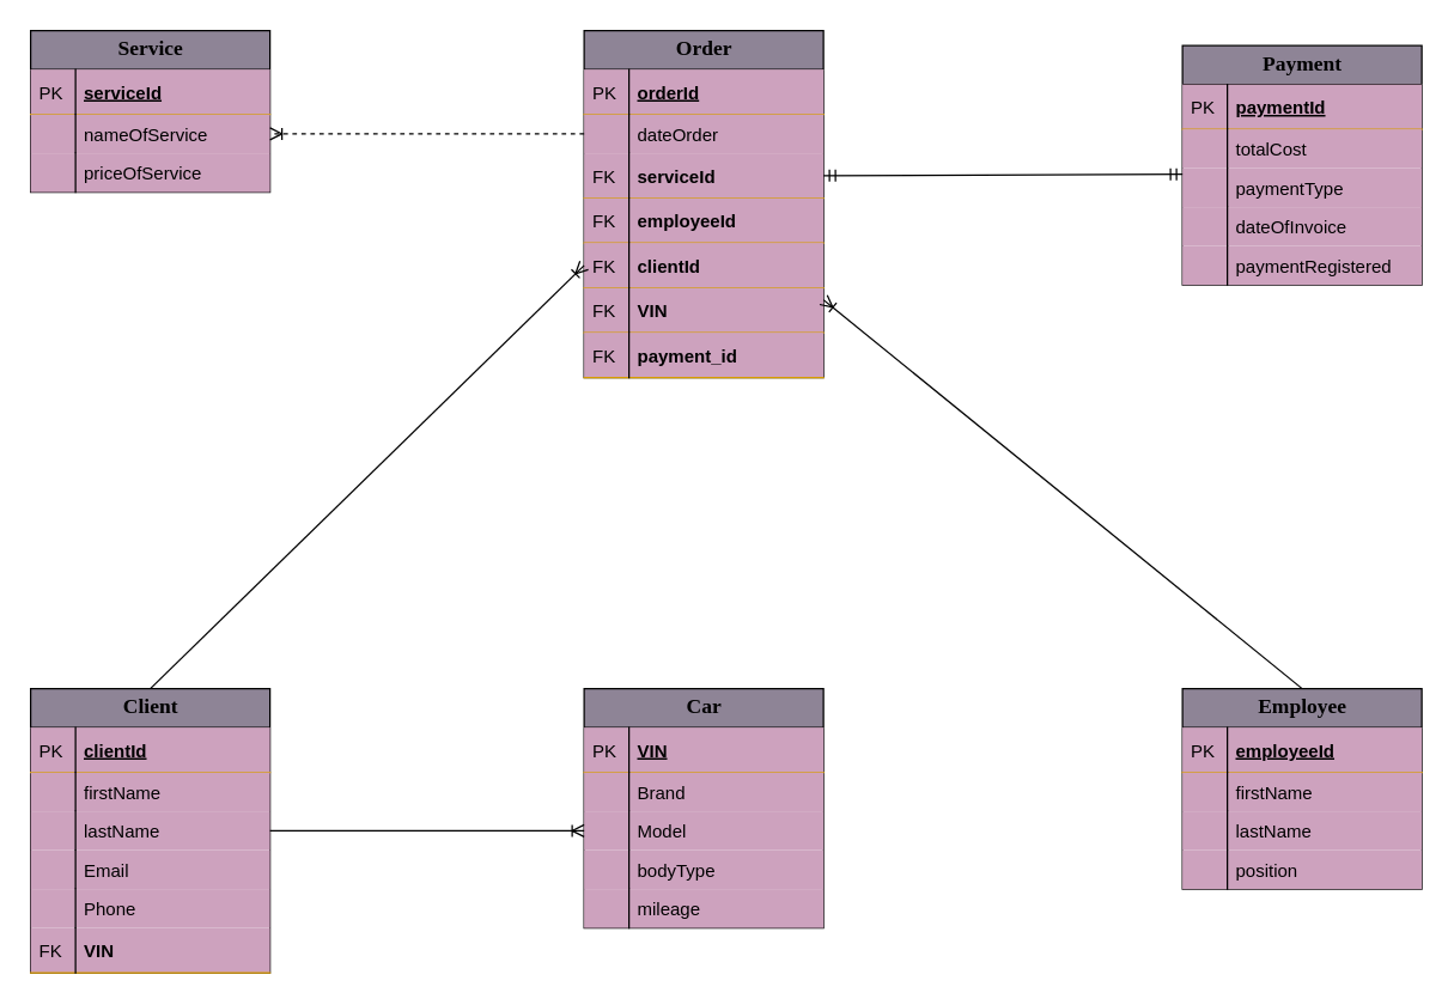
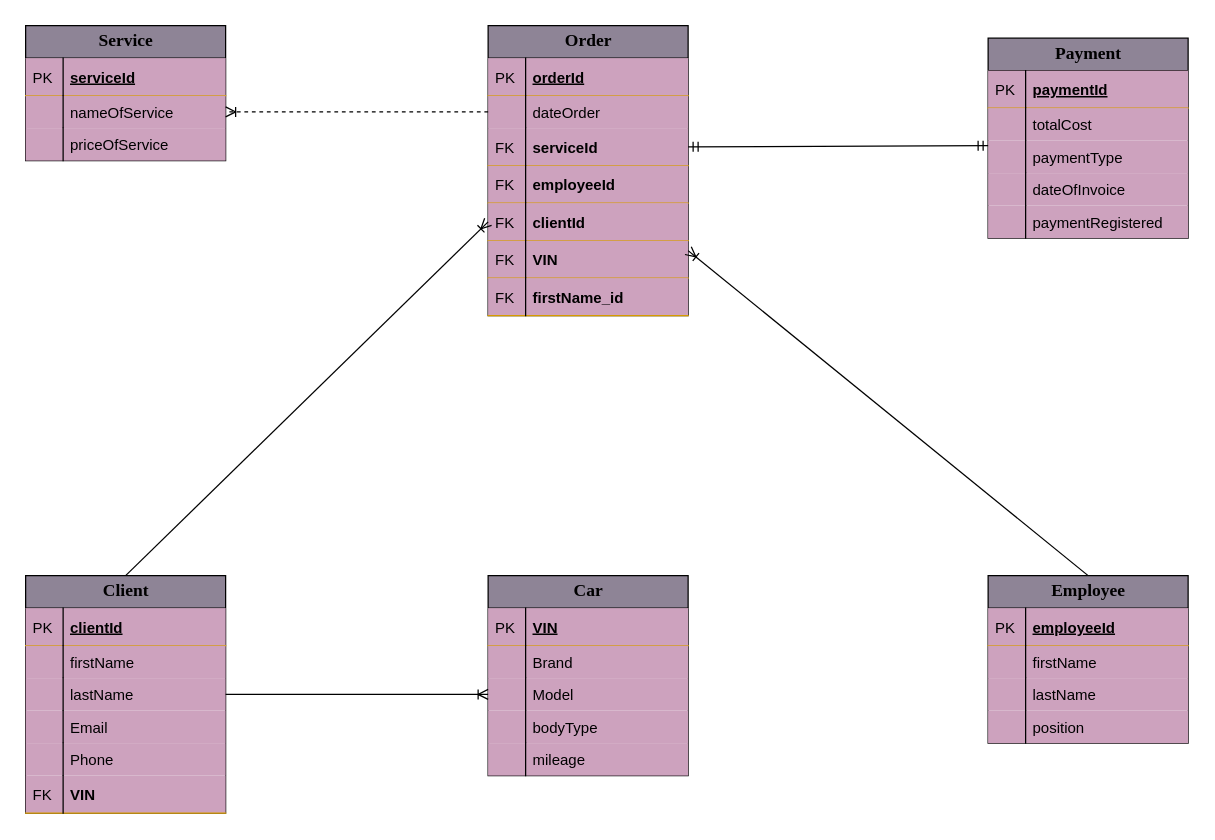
- <mxCell id="66" value="payment_id" style="shape=partialRectangle;top=0;left=0;right=0;bottom=1;align=left;verticalAlign=middle;fillColor=#CDA2BE;spacingLeft=34;spacingRight=4;overflow=hidden;rotatable=0;points=[[0,0.5],[1,0.5]];portConstraint=eastwest;dropTarget=0;fontStyle=1;fontSize=12;strokeColor=#d79b00;" parent="53" vertex="1"><mxGeometry y="202" width="160" height="30" as="geometry" /></mxCell>
+ <mxCell id="66" value="firstName_id" style="shape=partialRectangle;top=0;left=0;right=0;bottom=1;align=left;verticalAlign=middle;fillColor=#CDA2BE;spacingLeft=34;spacingRight=4;overflow=hidden;rotatable=0;points=[[0,0.5],[1,0.5]];portConstraint=eastwest;dropTarget=0;fontStyle=1;fontSize=12;strokeColor=#d79b00;" parent="53" vertex="1"><mxGeometry y="202" width="160" height="30" as="geometry" /></mxCell>
